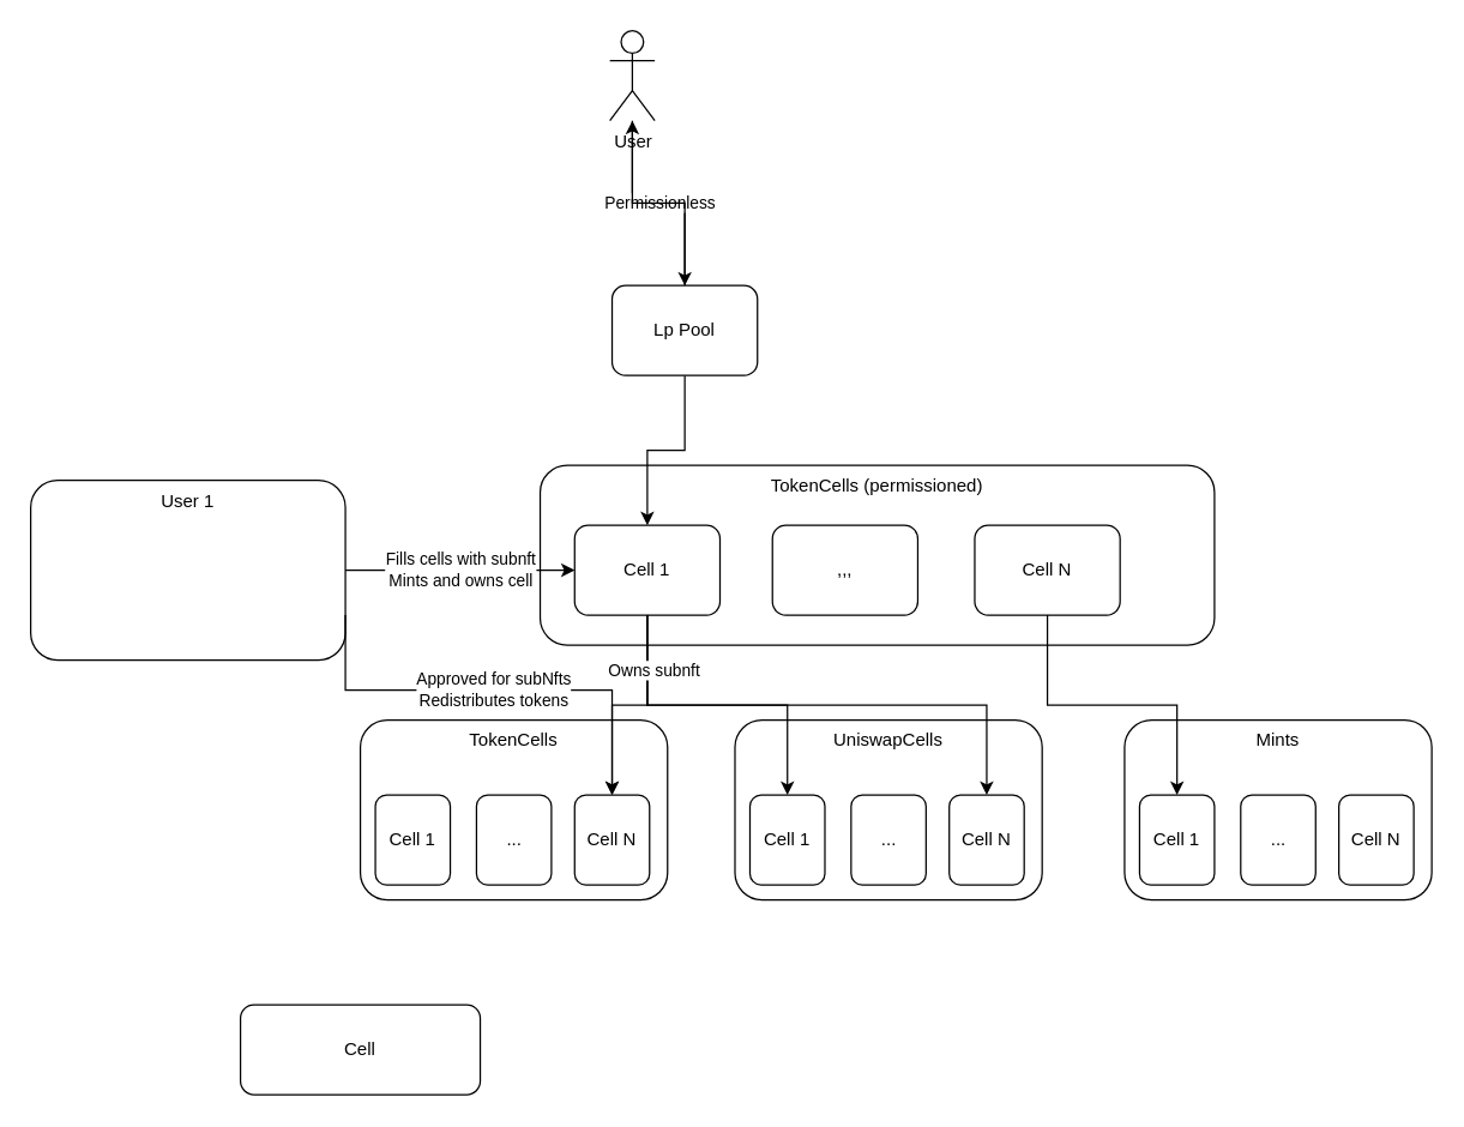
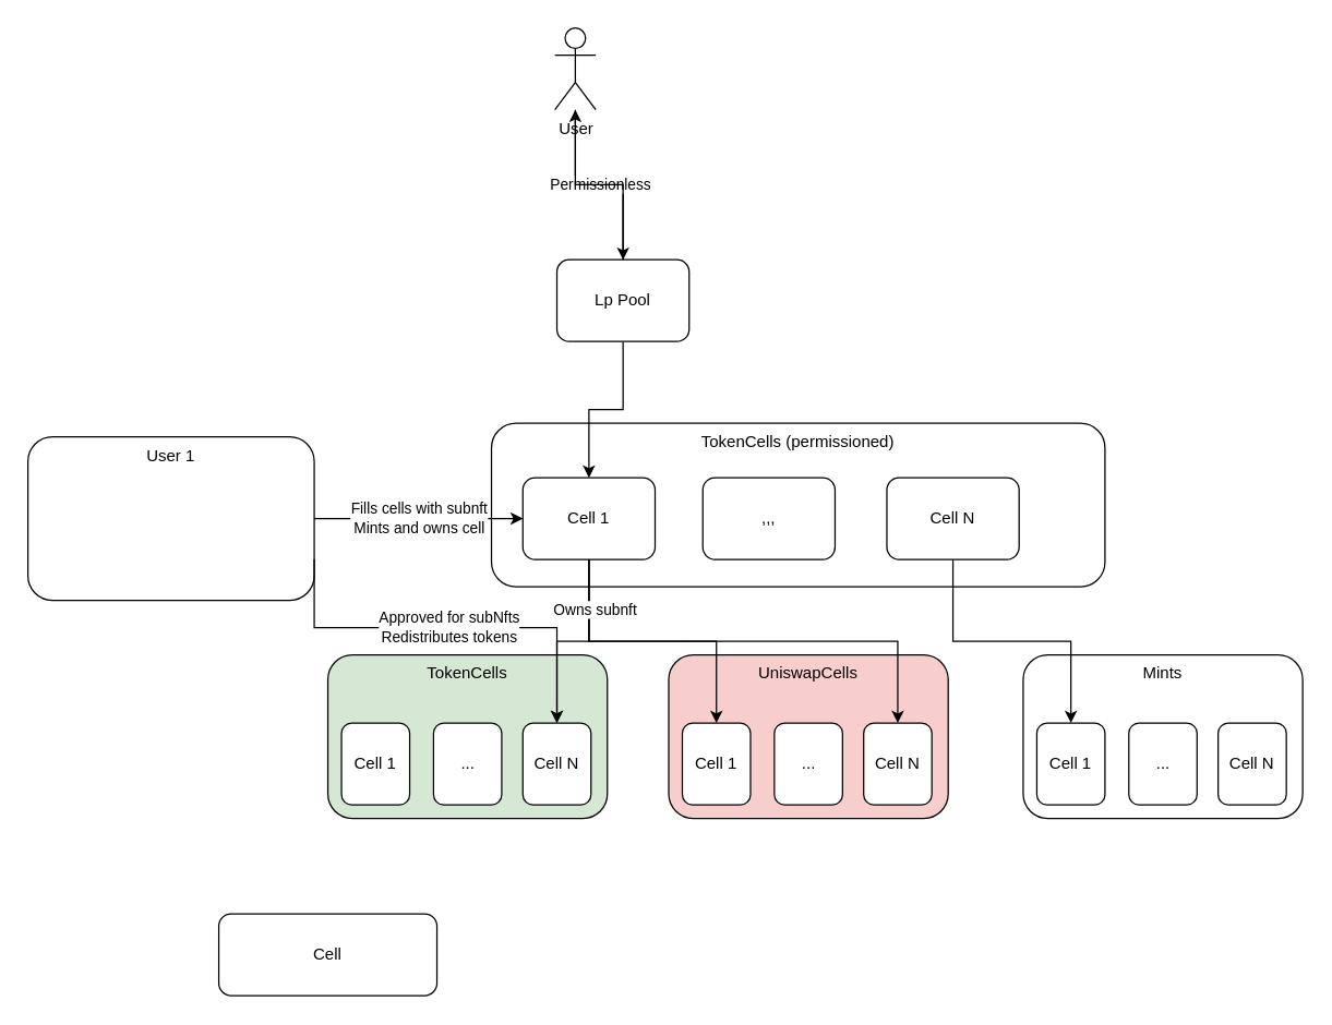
- <mxCell id="3" value="TokenCells" style="rounded=1;whiteSpace=wrap;html=1;verticalAlign=top;" parent="1" vertex="1"><mxGeometry x="240" y="480" width="205" height="120" as="geometry" /></mxCell>
+ <mxCell id="3" value="TokenCells" style="rounded=1;whiteSpace=wrap;html=1;verticalAlign=top;fillColor=#d5e8d4;" parent="1" vertex="1"><mxGeometry x="240" y="480" width="205" height="120" as="geometry" /></mxCell>
- <mxCell id="7" value="UniswapCells" style="rounded=1;whiteSpace=wrap;html=1;verticalAlign=top;" parent="1" vertex="1"><mxGeometry x="490" y="480" width="205" height="120" as="geometry" /></mxCell>
+ <mxCell id="7" value="UniswapCells" style="rounded=1;whiteSpace=wrap;html=1;verticalAlign=top;fillColor=#f8cecc;" parent="1" vertex="1"><mxGeometry x="490" y="480" width="205" height="120" as="geometry" /></mxCell>
